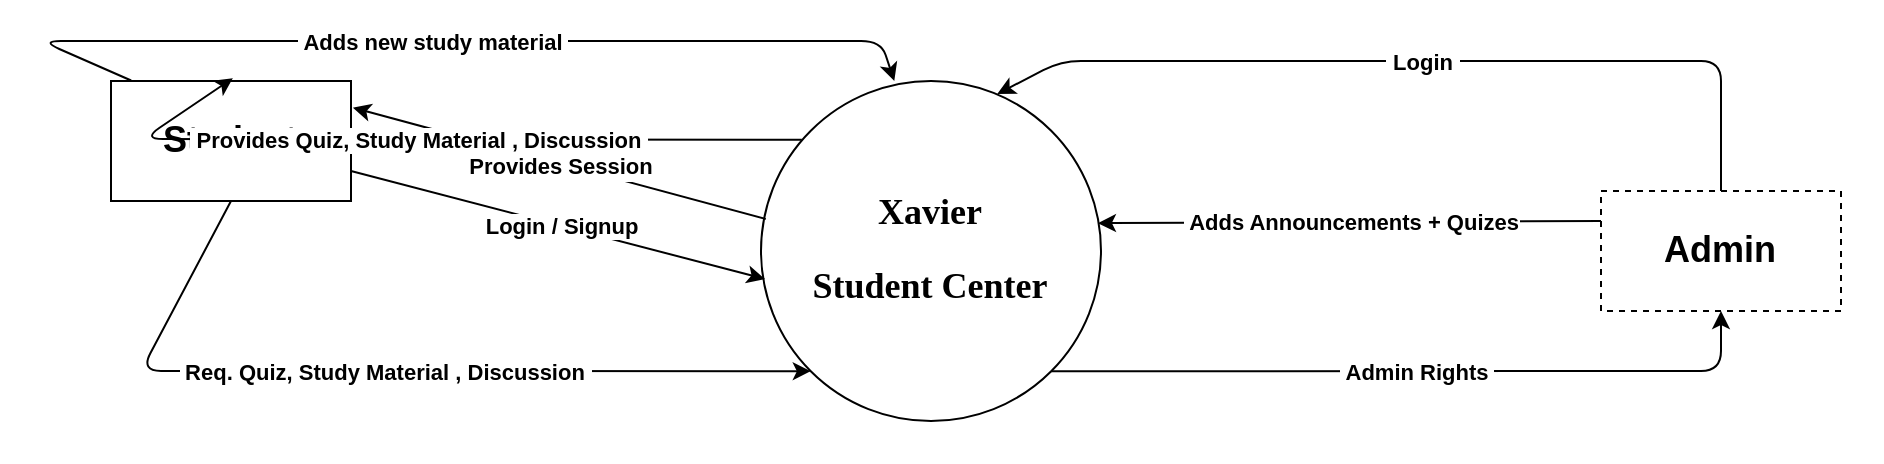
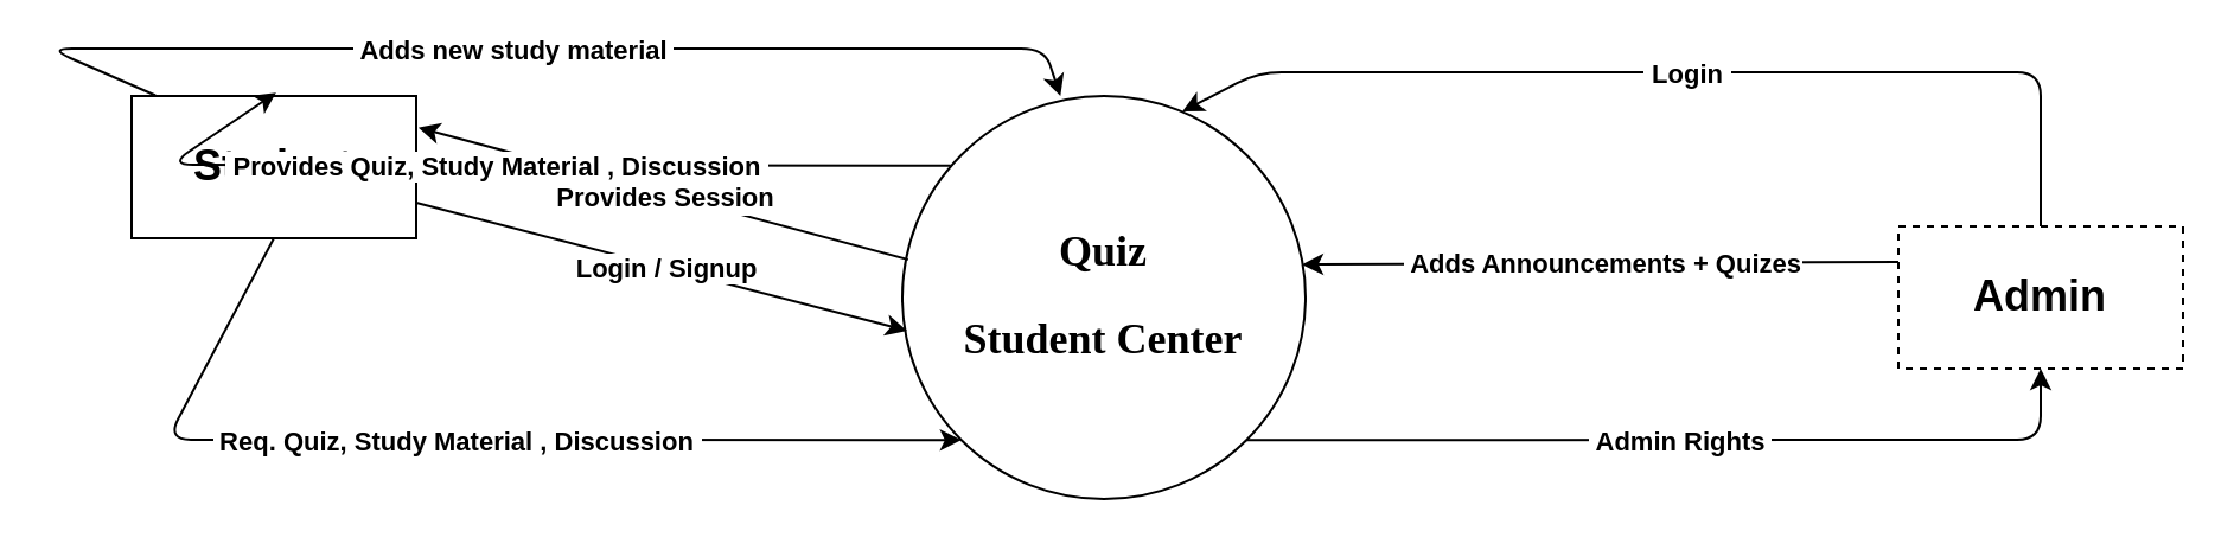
- <mxCell id="2" value="&lt;div&gt;&lt;h2&gt;&lt;font face=&quot;Times New Roman&quot;&gt;Xavier&lt;/font&gt;&lt;/h2&gt;&lt;/div&gt;&lt;div&gt;&lt;h2&gt;&lt;font face=&quot;Times New Roman&quot;&gt;Student Center&lt;/font&gt;&lt;/h2&gt;&lt;/div&gt;" style="ellipse;whiteSpace=wrap;html=1;aspect=fixed;" parent="1" vertex="1"><mxGeometry x="380" y="40" width="170" height="170" as="geometry" /></mxCell>
+ <mxCell id="2" value="&lt;div&gt;&lt;h2&gt;&lt;font face=&quot;Times New Roman&quot;&gt;Quiz&lt;/font&gt;&lt;/h2&gt;&lt;/div&gt;&lt;div&gt;&lt;h2&gt;&lt;font face=&quot;Times New Roman&quot;&gt;Student Center&lt;/font&gt;&lt;/h2&gt;&lt;/div&gt;" style="ellipse;whiteSpace=wrap;html=1;aspect=fixed;" parent="1" vertex="1"><mxGeometry x="380" y="40" width="170" height="170" as="geometry" /></mxCell>
